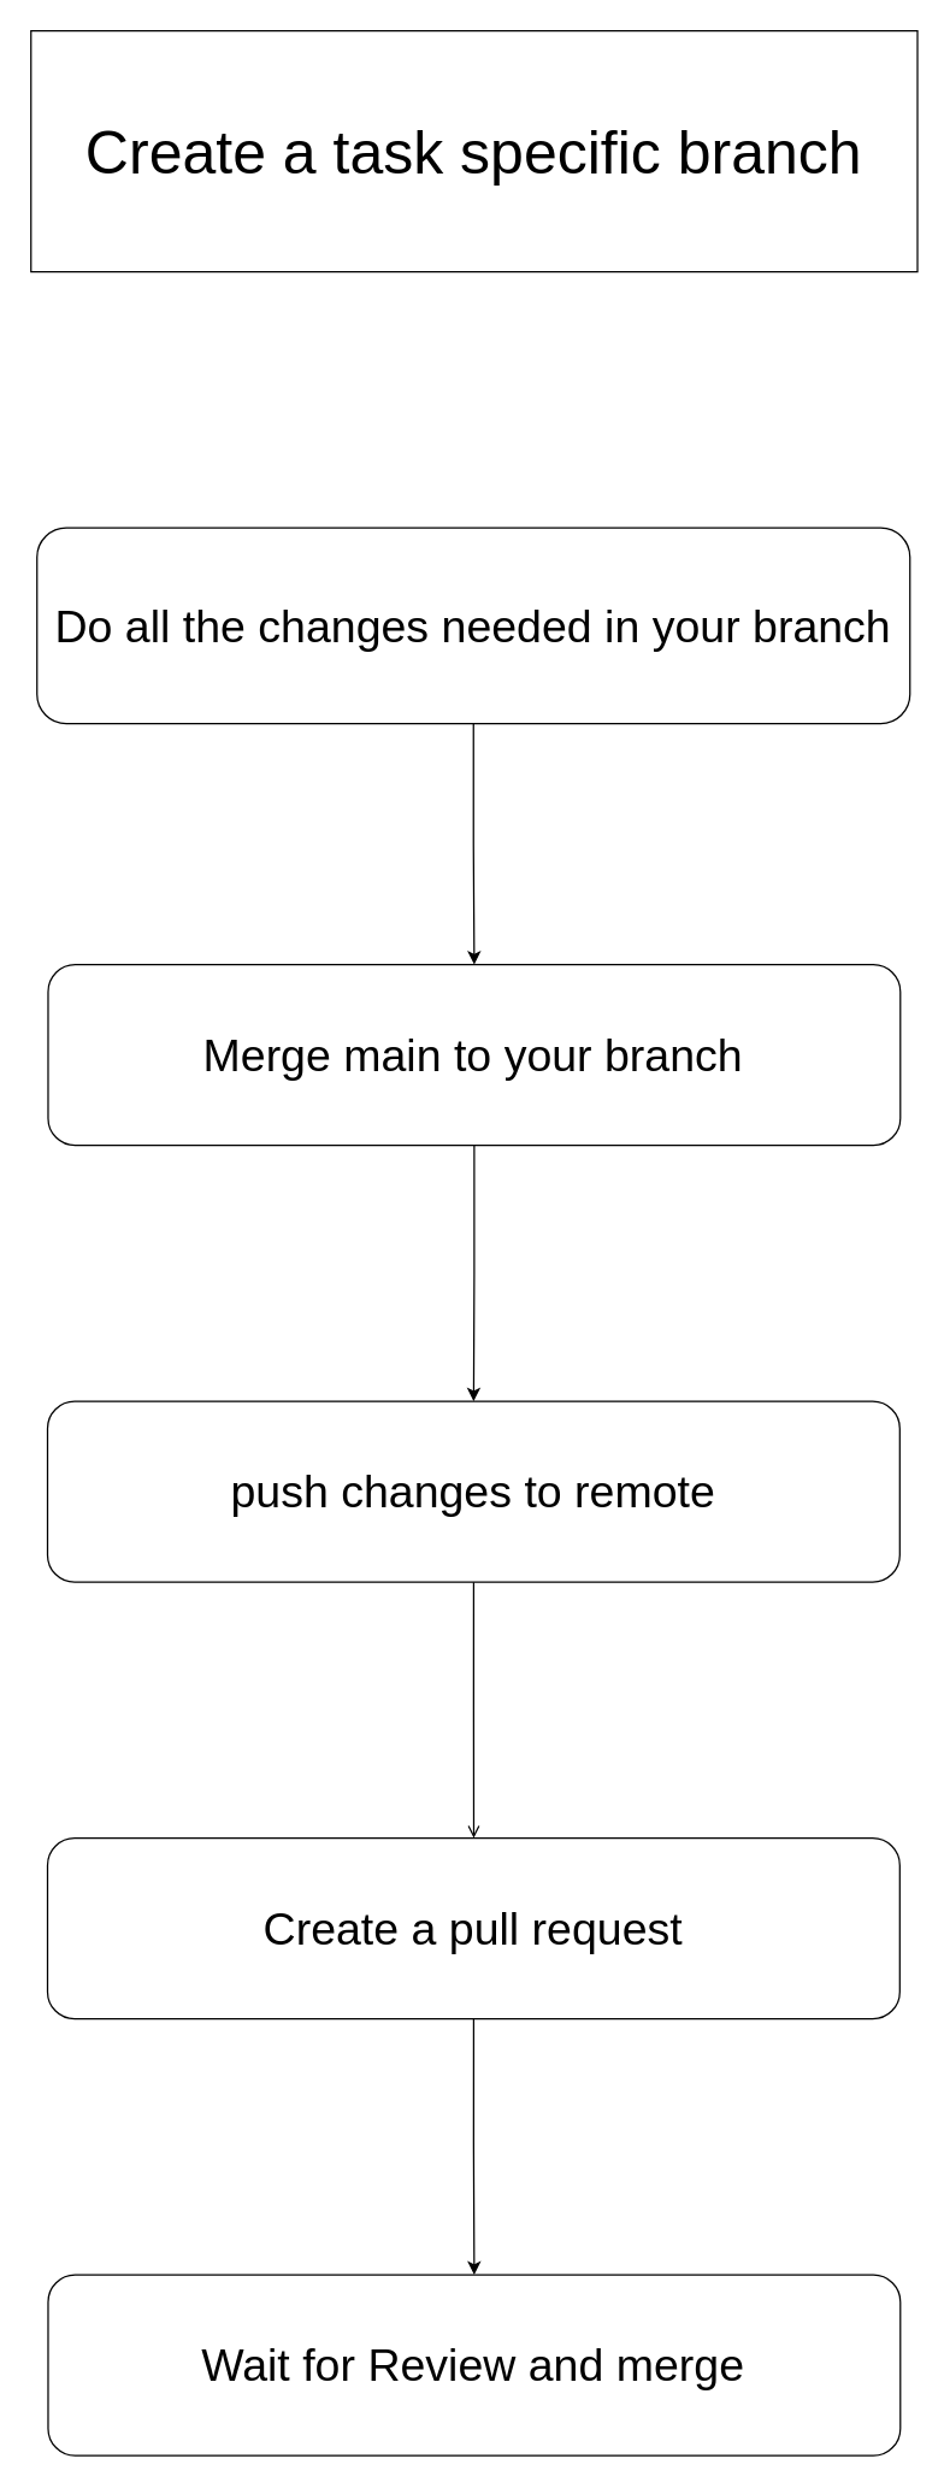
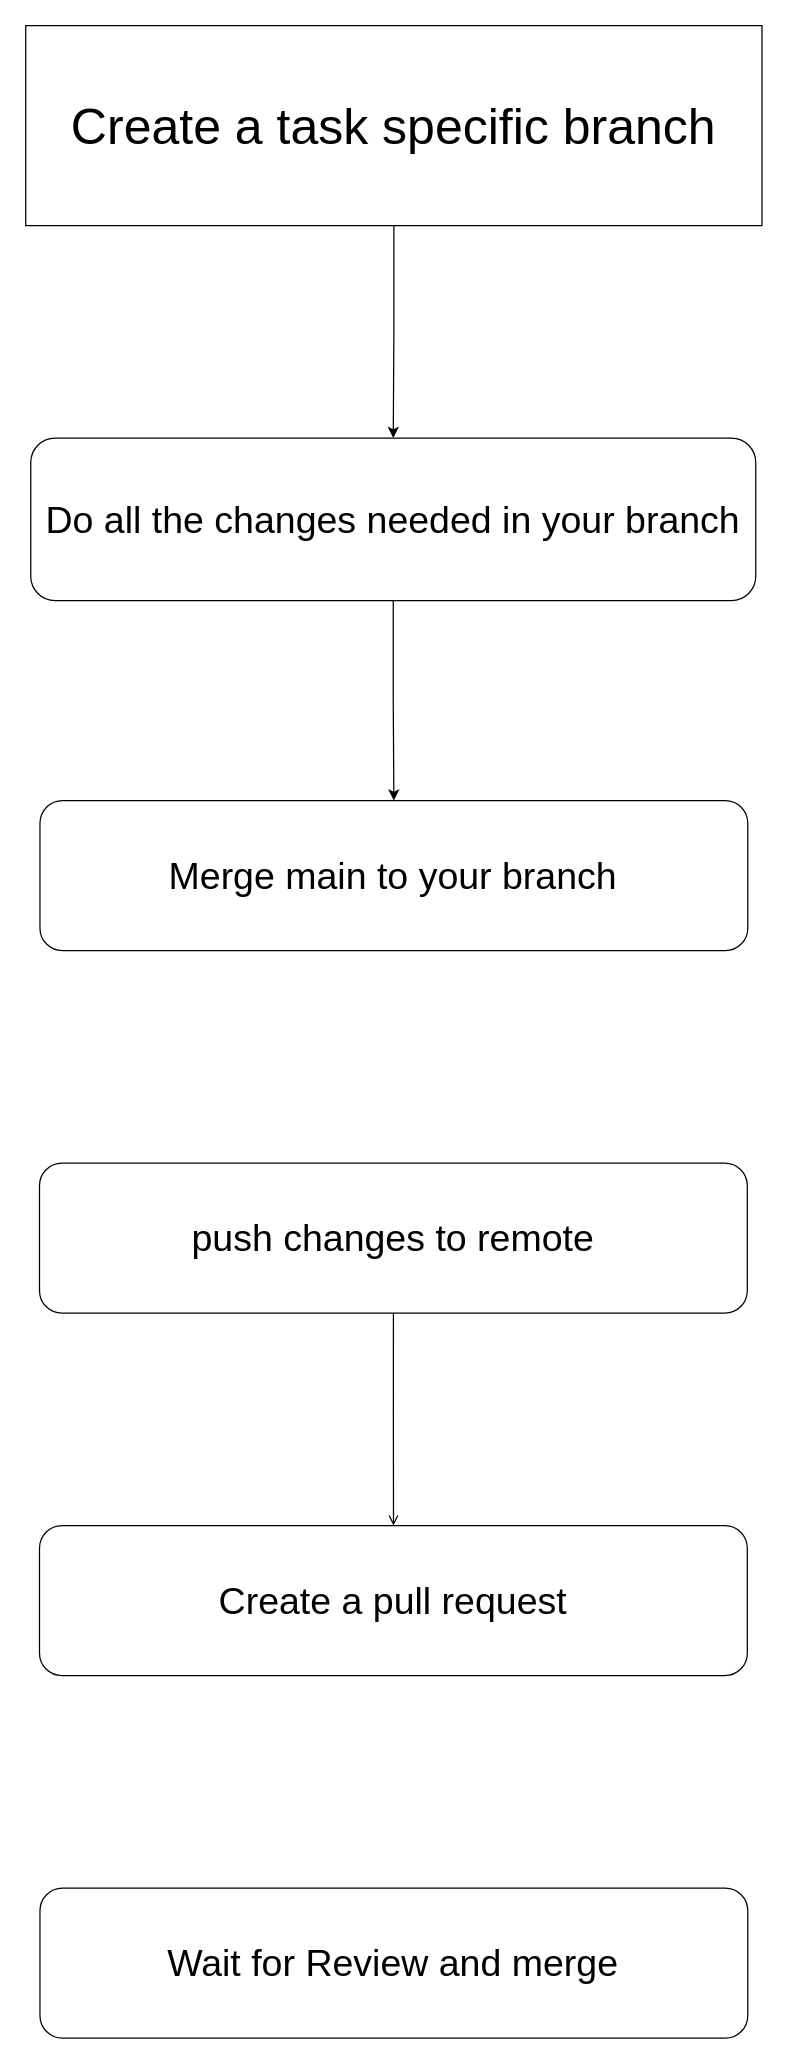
+ <mxCell id="2" style="edgeStyle=orthogonalEdgeStyle;rounded=0;orthogonalLoop=1;jettySize=auto;html=1;exitX=0.5;exitY=1;exitDx=0;exitDy=0;entryX=0.5;entryY=0;entryDx=0;entryDy=0;" edge="1" parent="1" source="3" target="5"><mxGeometry relative="1" as="geometry" /></mxCell>
- <mxCell id="10" style="edgeStyle=orthogonalEdgeStyle;rounded=0;orthogonalLoop=1;jettySize=auto;html=1;exitX=0.5;exitY=1;exitDx=0;exitDy=0;entryX=0.5;entryY=0;entryDx=0;entryDy=0;" edge="1" parent="1" source="11" target="7"><mxGeometry relative="1" as="geometry" /></mxCell>
- <mxCell id="8" style="edgeStyle=orthogonalEdgeStyle;rounded=0;orthogonalLoop=1;jettySize=auto;html=1;exitX=0.5;exitY=1;exitDx=0;exitDy=0;entryX=0.5;entryY=0;entryDx=0;entryDy=0;" edge="1" parent="1" source="9" target="12"><mxGeometry relative="1" as="geometry" /></mxCell>
